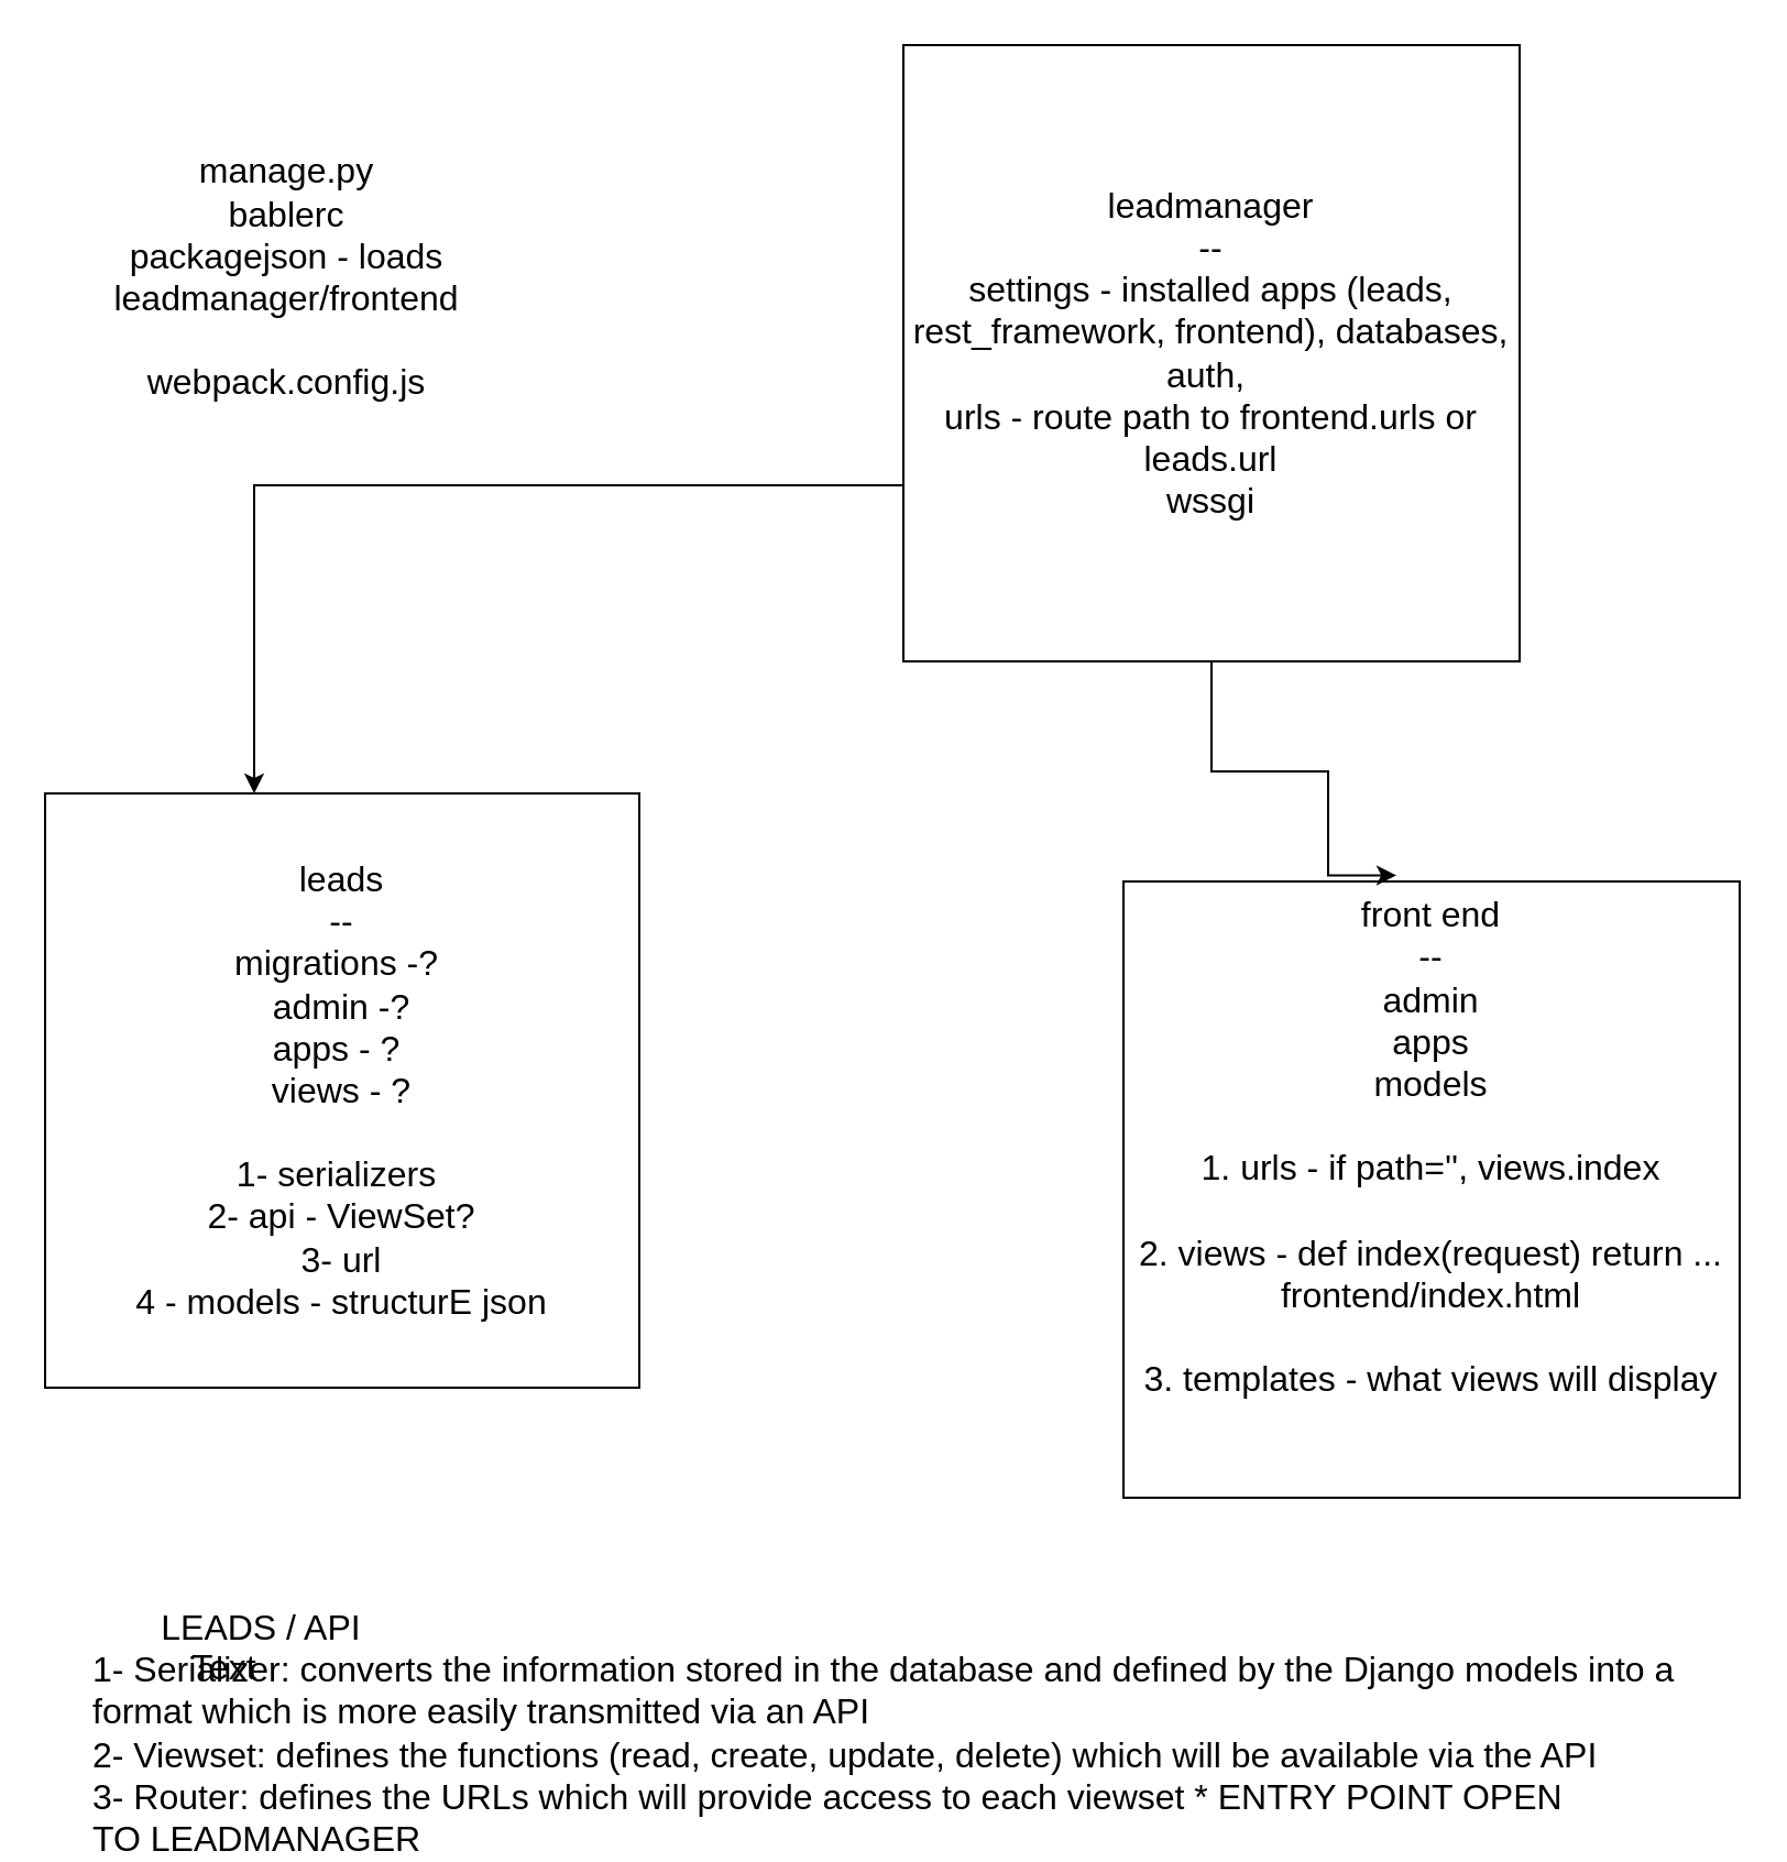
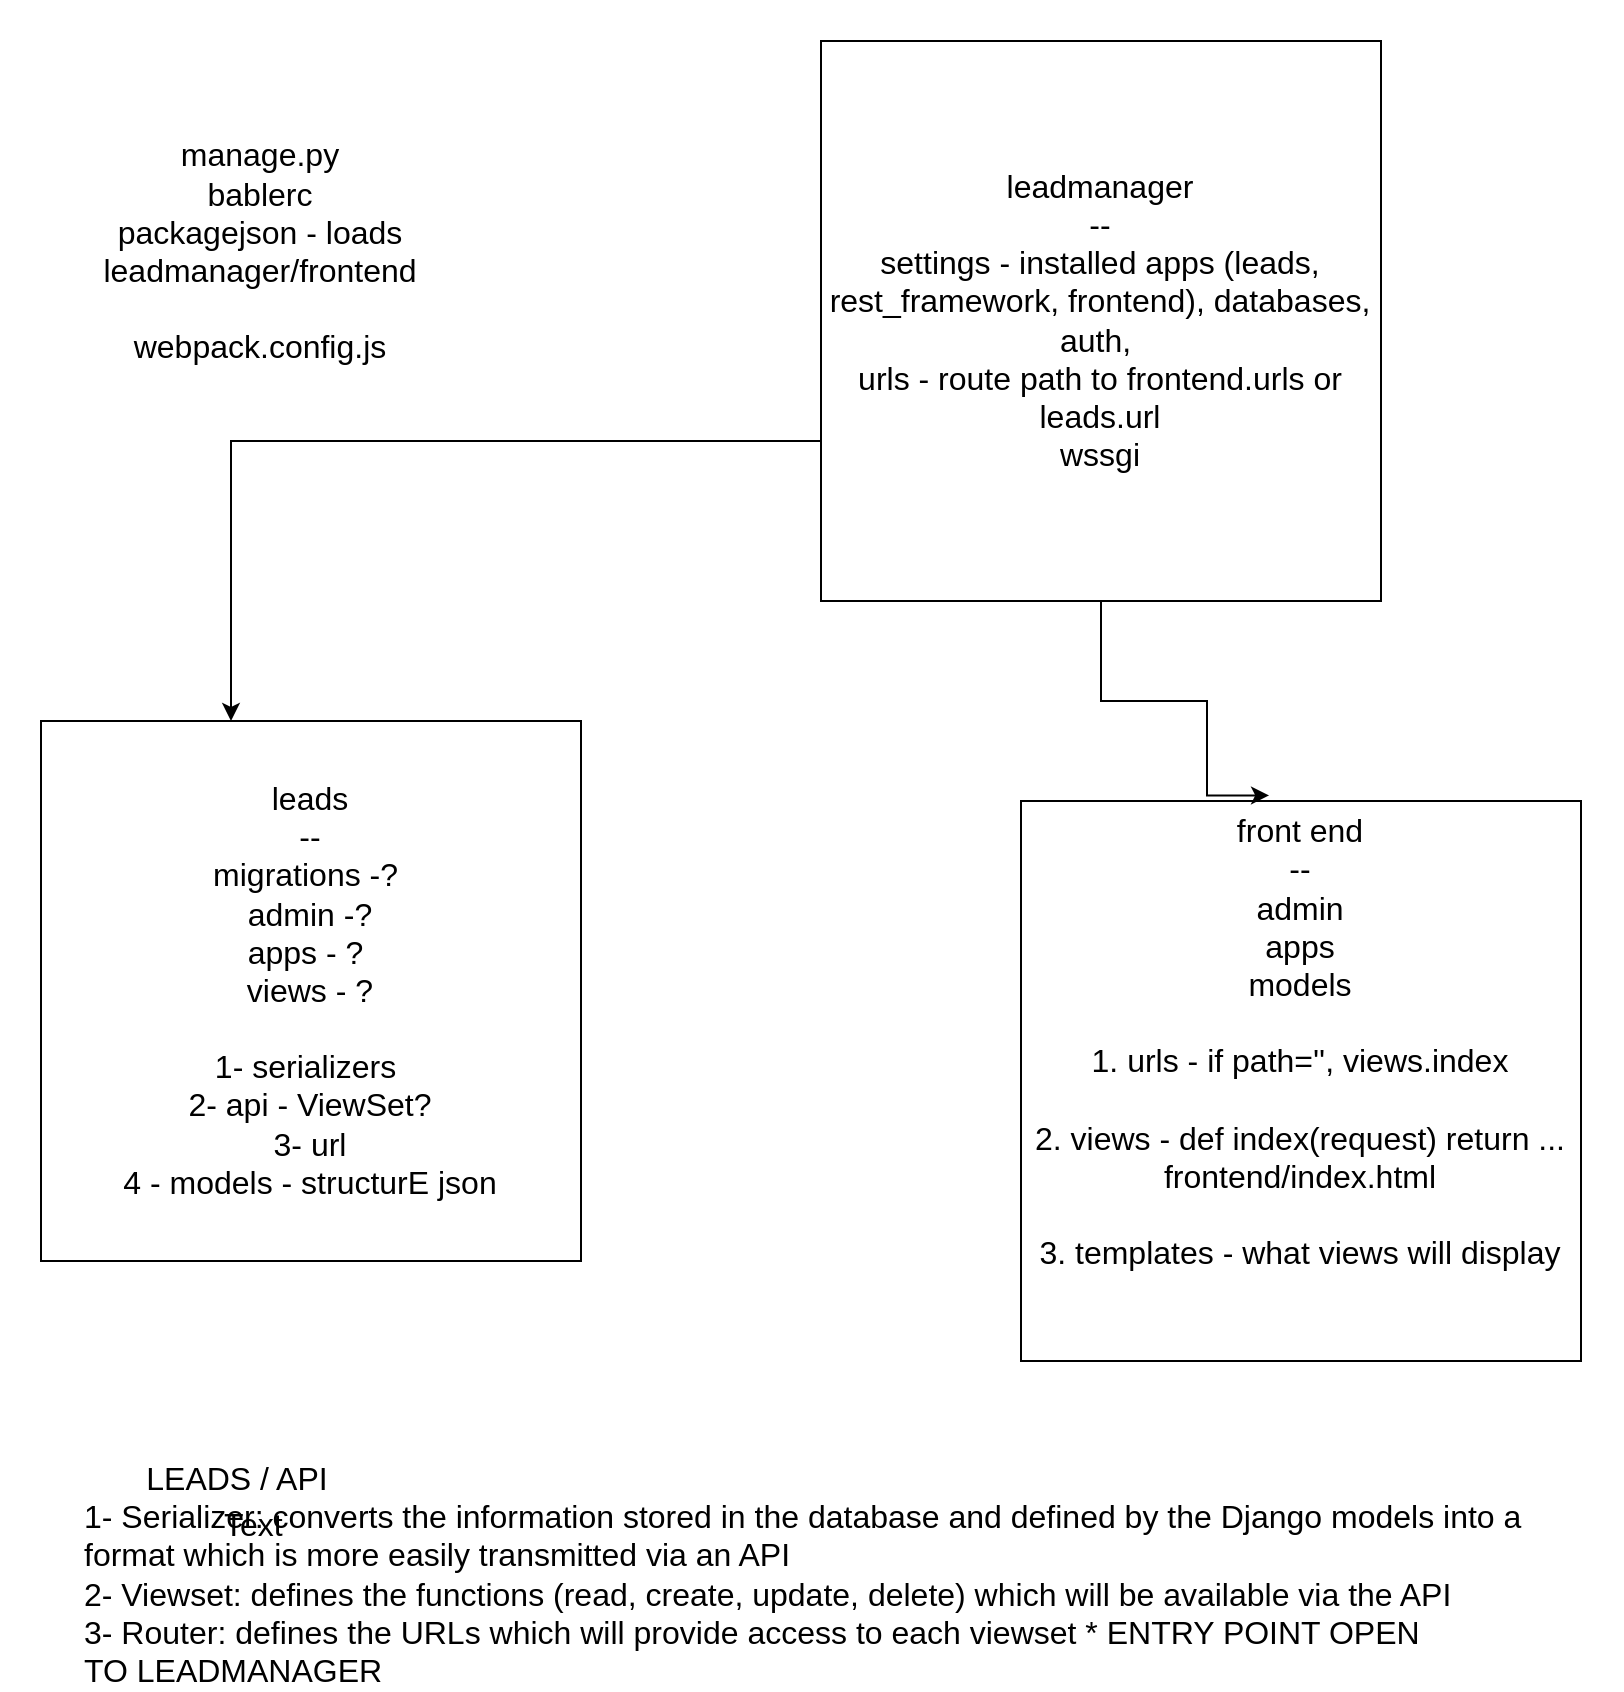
- <mxCell id="8" value="Text" style="text;html=1;resizable=0;points=[];autosize=1;align=left;verticalAlign=top;spacingTop=-4;fontSize=16;" vertex="1" parent="1"><mxGeometry x="85" y="745" width="40" height="20" as="geometry" /></mxCell>
+ <mxCell id="8" value="Text" style="text;html=1;resizable=0;points=[];autosize=1;align=left;verticalAlign=top;spacingTop=-4;fontSize=16;" vertex="1" parent="1"><mxGeometry x="110" y="750" width="40" height="20" as="geometry" /></mxCell>
